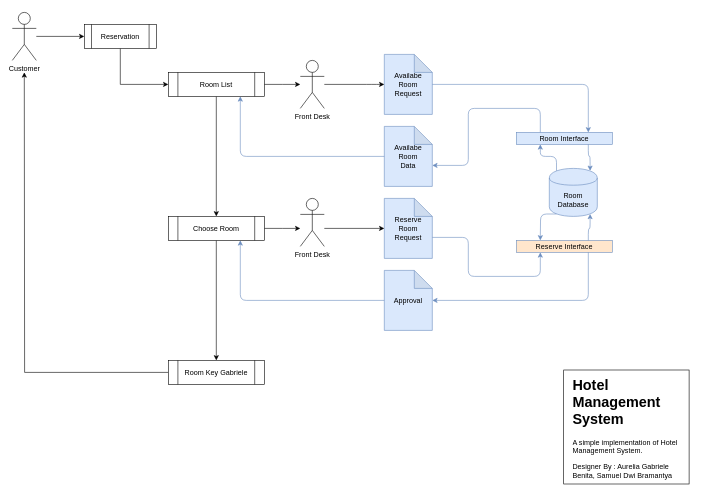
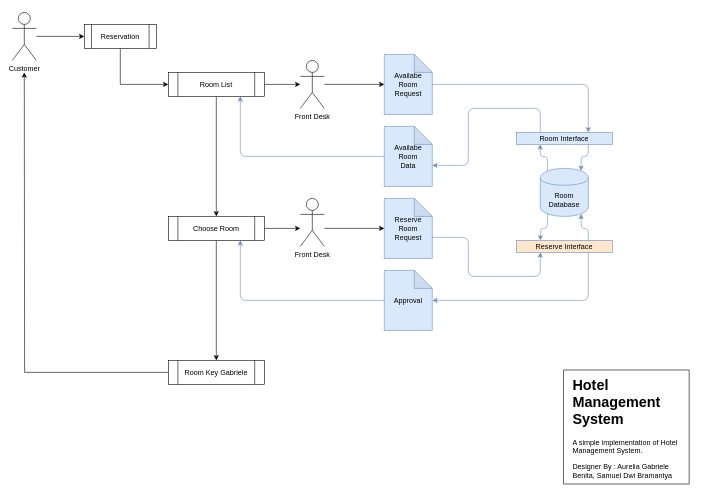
- <mxCell id="10" value="&lt;div&gt;Room&lt;/div&gt;&lt;div&gt;Database&lt;br&gt;&lt;/div&gt;" style="shape=cylinder;whiteSpace=wrap;html=1;boundedLbl=1;backgroundOutline=1;fillColor=#dae8fc;strokeColor=#6c8ebf;" parent="1" vertex="1"><mxGeometry x="915" y="280" width="80" height="80" as="geometry" /></mxCell>
+ <mxCell id="10" value="&lt;div&gt;Room&lt;/div&gt;&lt;div&gt;Database&lt;br&gt;&lt;/div&gt;" style="shape=cylinder;whiteSpace=wrap;html=1;boundedLbl=1;backgroundOutline=1;fillColor=#dae8fc;strokeColor=#6c8ebf;" parent="1" vertex="1"><mxGeometry x="900" y="280" width="80" height="80" as="geometry" /></mxCell>
